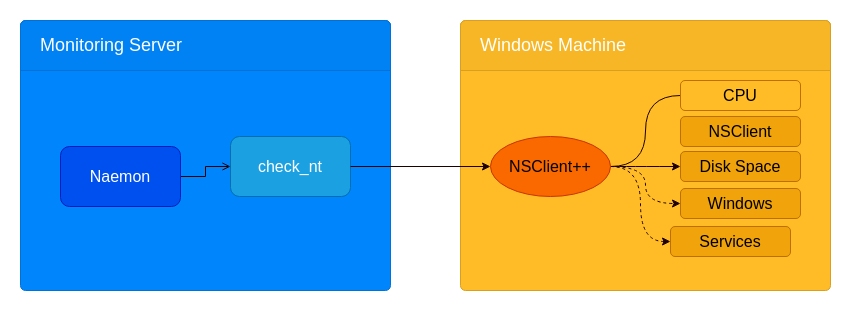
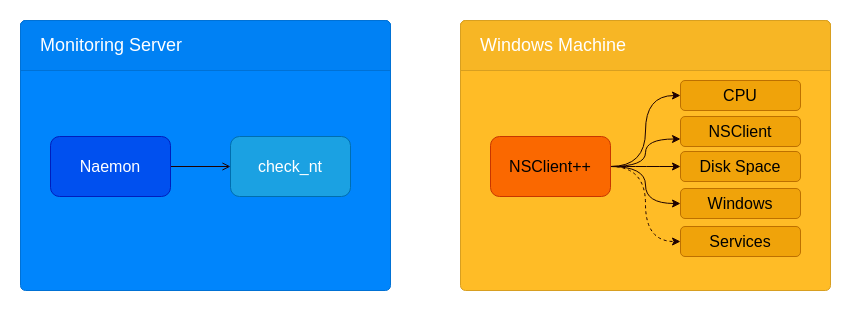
- <mxCell id="15" value="CPU" style="rounded=1;whiteSpace=wrap;html=1;fillColor=#ffbc26;fontColor=#000000;strokeColor=#BD7000;fontSize=16;" parent="7" vertex="1"><mxGeometry x="220" y="60" width="120" height="30" as="geometry" /></mxCell>
+ <mxCell id="15" value="CPU" style="rounded=1;whiteSpace=wrap;html=1;fillColor=#f0a30a;fontColor=#000000;strokeColor=#BD7000;fontSize=16;" parent="7" vertex="1"><mxGeometry x="220" y="60" width="120" height="30" as="geometry" /></mxCell>
- <mxCell id="10" style="edgeStyle=orthogonalEdgeStyle;rounded=0;orthogonalLoop=1;jettySize=auto;html=1;entryX=0;entryY=0.5;entryDx=0;entryDy=0;curved=1;strokeColor=#1D0101;endArrow=none;" parent="7" source="14" target="15" edge="1"><mxGeometry relative="1" as="geometry" /></mxCell>
+ <mxCell id="10" style="edgeStyle=orthogonalEdgeStyle;rounded=0;orthogonalLoop=1;jettySize=auto;html=1;entryX=0;entryY=0.5;entryDx=0;entryDy=0;curved=1;strokeColor=#1D0101;" parent="7" source="14" target="15" edge="1"><mxGeometry relative="1" as="geometry" /></mxCell>
+ <mxCell id="11" style="edgeStyle=orthogonalEdgeStyle;rounded=0;orthogonalLoop=1;jettySize=auto;html=1;entryX=0;entryY=0.75;entryDx=0;entryDy=0;curved=1;strokeColor=#1D0101;" parent="7" source="14" target="16" edge="1"><mxGeometry relative="1" as="geometry" /></mxCell>
- <mxCell id="20" style="edgeStyle=orthogonalEdgeStyle;rounded=0;orthogonalLoop=1;jettySize=auto;html=1;strokeColor=#1D0101;" parent="1" source="6" target="14" edge="1"><mxGeometry relative="1" as="geometry" /></mxCell>
- <mxCell id="14" value="&lt;font style=&quot;font-size: 16px;&quot;&gt;NSClient++&lt;/font&gt;" style="ellipse;whiteSpace=wrap;html=1;fillColor=#fa6800;fontColor=#000000;strokeColor=#C73500;fontSize=16;" parent="7" vertex="1"><mxGeometry x="30" y="116" width="120" height="60" as="geometry" /></mxCell>
+ <mxCell id="14" value="&lt;font style=&quot;font-size: 16px;&quot;&gt;NSClient++&lt;/font&gt;" style="rounded=1;whiteSpace=wrap;html=1;fillColor=#fa6800;fontColor=#000000;strokeColor=#C73500;fontSize=16;" parent="7" vertex="1"><mxGeometry x="30" y="116" width="120" height="60" as="geometry" /></mxCell>
- <mxCell id="5" value="&lt;font style=&quot;font-size: 16px;&quot;&gt;Naemon&lt;/font&gt;" style="rounded=1;whiteSpace=wrap;html=1;fillColor=#0050ef;fontColor=#ffffff;strokeColor=#001DBC;fontSize=16;" parent="2" vertex="1"><mxGeometry x="40" y="126" width="120" height="60" as="geometry" /></mxCell>
+ <mxCell id="5" value="&lt;font style=&quot;font-size: 16px;&quot;&gt;Naemon&lt;/font&gt;" style="rounded=1;whiteSpace=wrap;html=1;fillColor=#0050ef;fontColor=#ffffff;strokeColor=#001DBC;fontSize=16;" parent="2" vertex="1"><mxGeometry x="30" y="116" width="120" height="60" as="geometry" /></mxCell>
- <mxCell id="12" style="edgeStyle=orthogonalEdgeStyle;rounded=0;orthogonalLoop=1;jettySize=auto;html=1;entryX=0;entryY=0.5;entryDx=0;entryDy=0;curved=1;strokeColor=#1D0101;dashed=1;" parent="7" source="14" target="18" edge="1"><mxGeometry relative="1" as="geometry" /></mxCell>
+ <mxCell id="12" style="edgeStyle=orthogonalEdgeStyle;rounded=0;orthogonalLoop=1;jettySize=auto;html=1;entryX=0;entryY=0.5;entryDx=0;entryDy=0;curved=1;strokeColor=#1D0101;" parent="7" source="14" target="18" edge="1"><mxGeometry relative="1" as="geometry" /></mxCell>
- <mxCell id="19" value="Services" style="rounded=1;whiteSpace=wrap;html=1;fillColor=#f0a30a;fontColor=#000000;strokeColor=#BD7000;fontSize=16;" parent="7" vertex="1"><mxGeometry x="210" y="206" width="120" height="30" as="geometry" /></mxCell>
+ <mxCell id="19" value="Services" style="rounded=1;whiteSpace=wrap;html=1;fillColor=#f0a30a;fontColor=#000000;strokeColor=#BD7000;fontSize=16;" parent="7" vertex="1"><mxGeometry x="220" y="206" width="120" height="30" as="geometry" /></mxCell>
